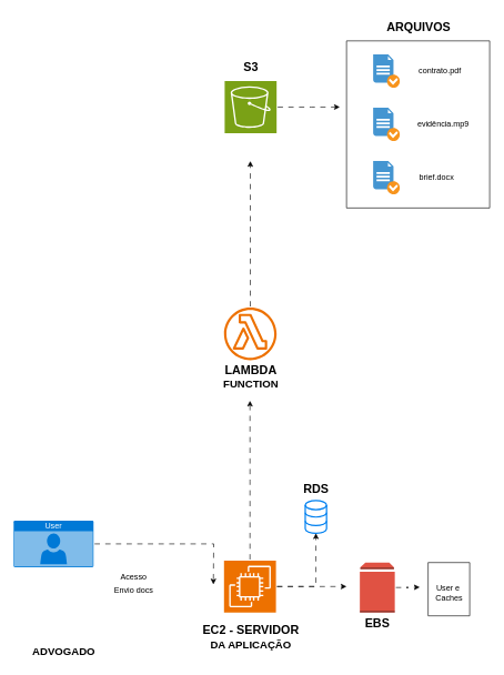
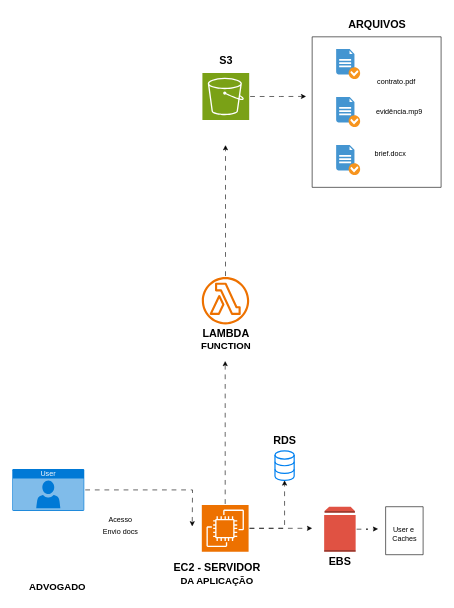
- <mxCell id="15" value="contrato.pdf" style="text;html=1;align=center;verticalAlign=middle;resizable=0;points=[];autosize=1;strokeColor=none;fillColor=none;" parent="1" vertex="1"><mxGeometry x="615" y="91" width="90" height="30" as="geometry" /></mxCell>
+ <mxCell id="15" value="contrato.pdf" style="text;html=1;align=center;verticalAlign=middle;resizable=0;points=[];autosize=1;strokeColor=none;fillColor=none;" parent="1" vertex="1"><mxGeometry x="615" y="121" width="90" height="30" as="geometry" /></mxCell>
- <mxCell id="17" value="brief.docx" style="text;html=1;align=center;verticalAlign=middle;resizable=0;points=[];autosize=1;strokeColor=none;fillColor=none;" parent="1" vertex="1"><mxGeometry x="615" y="251" width="80" height="30" as="geometry" /></mxCell>
+ <mxCell id="17" value="brief.docx" style="text;html=1;align=center;verticalAlign=middle;resizable=0;points=[];autosize=1;strokeColor=none;fillColor=none;" parent="1" vertex="1"><mxGeometry x="610" y="241" width="80" height="30" as="geometry" /></mxCell>
- <mxCell id="26" value="&lt;font style=&quot;font-size: 18px;&quot;&gt;&lt;b&gt;EC2 - SERVIDOR&lt;/b&gt;&lt;/font&gt;&lt;div&gt;&lt;font size=&quot;3&quot;&gt;&lt;b&gt;DA APLICAÇÃO&lt;/b&gt;&lt;/font&gt;&lt;/div&gt;" style="text;html=1;align=center;verticalAlign=middle;resizable=0;points=[];autosize=1;strokeColor=none;fillColor=none;" parent="1" vertex="1"><mxGeometry x="291" y="931" width="170" height="50" as="geometry" /></mxCell>
+ <mxCell id="26" value="&lt;font style=&quot;font-size: 18px;&quot;&gt;&lt;b&gt;EC2 - SERVIDOR&lt;/b&gt;&lt;/font&gt;&lt;div&gt;&lt;font size=&quot;3&quot;&gt;&lt;b&gt;DA APLICAÇÃO&lt;/b&gt;&lt;/font&gt;&lt;/div&gt;" style="text;html=1;align=center;verticalAlign=middle;resizable=0;points=[];autosize=1;strokeColor=none;fillColor=none;" parent="1" vertex="1"><mxGeometry x="276" y="931" width="170" height="50" as="geometry" /></mxCell>
